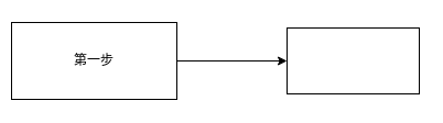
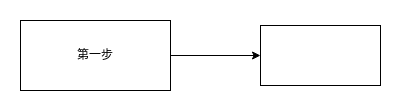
- <mxCell id="3" value="第一步" style="rounded=0;whiteSpace=wrap;html=1;" vertex="1" parent="1"><mxGeometry x="10" y="20" width="150" height="70" as="geometry" /></mxCell>
+ <mxCell id="3" value="第一步" style="rounded=0;whiteSpace=wrap;html=1;" vertex="1" parent="1"><mxGeometry x="20" y="20" width="150" height="70" as="geometry" /></mxCell>
